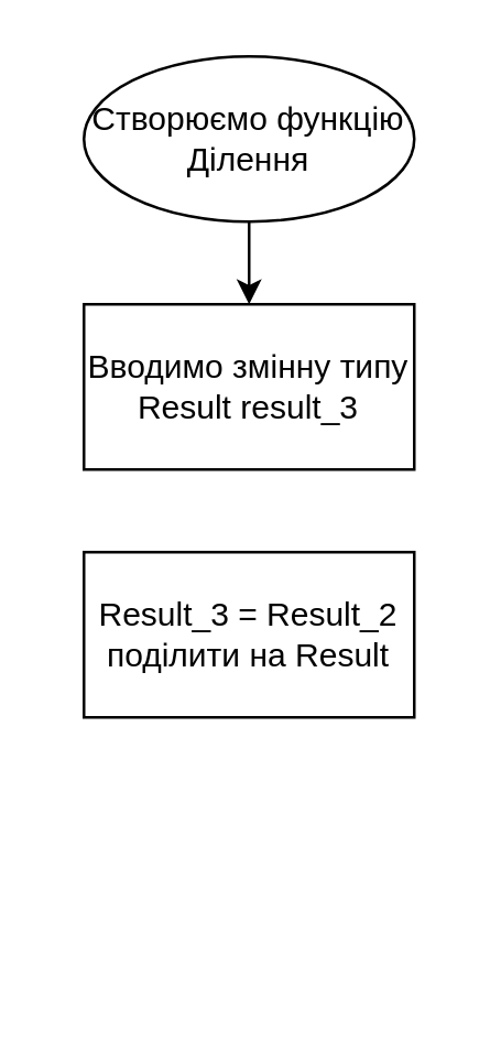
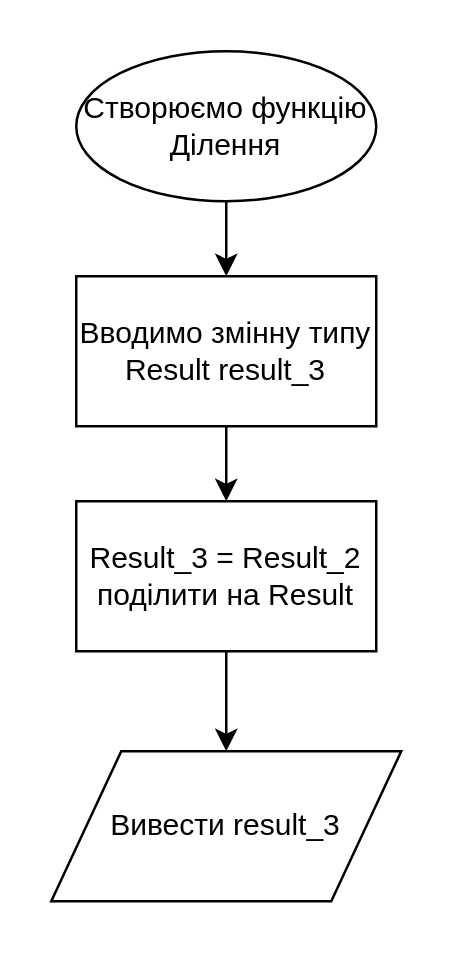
+ <mxCell id="4" value="" style="edgeStyle=orthogonalEdgeStyle;rounded=0;orthogonalLoop=1;jettySize=auto;html=1;" edge="1" parent="1" source="5" target="7"><mxGeometry relative="1" as="geometry" /></mxCell>
+ <mxCell id="6" value="" style="edgeStyle=orthogonalEdgeStyle;rounded=0;orthogonalLoop=1;jettySize=auto;html=1;" edge="1" parent="1" source="7" target="8"><mxGeometry relative="1" as="geometry" /></mxCell>
+ <mxCell id="8" value="Вивести result_3" style="shape=parallelogram;perimeter=parallelogramPerimeter;whiteSpace=wrap;html=1;" vertex="1" parent="1"><mxGeometry x="20" y="300" width="140" height="60" as="geometry" /></mxCell>
